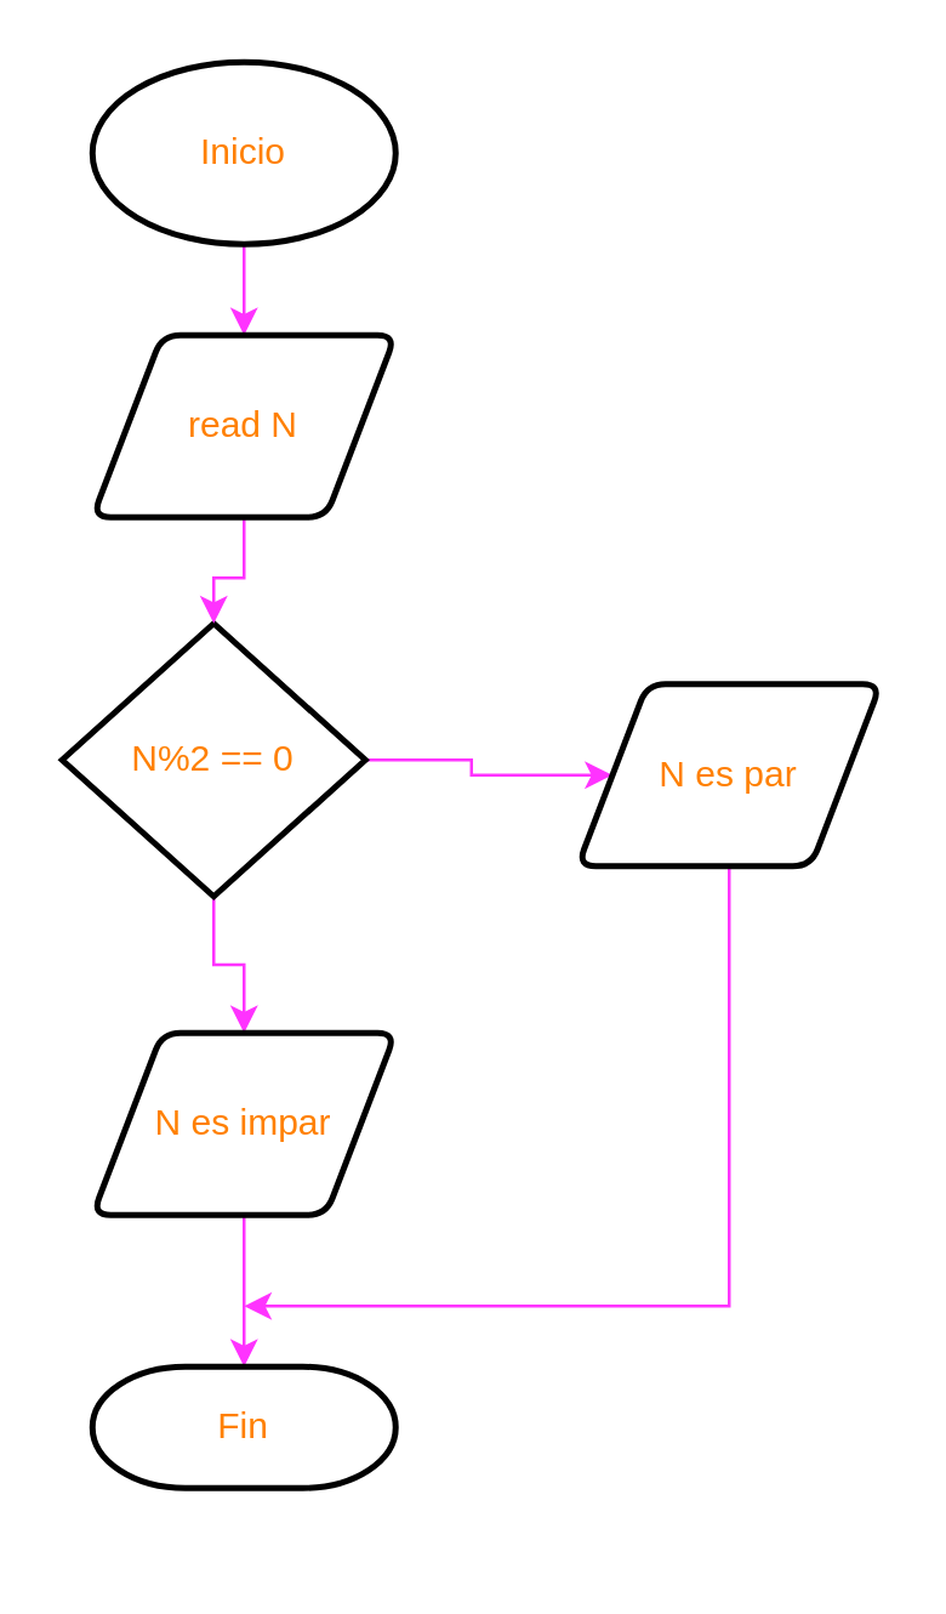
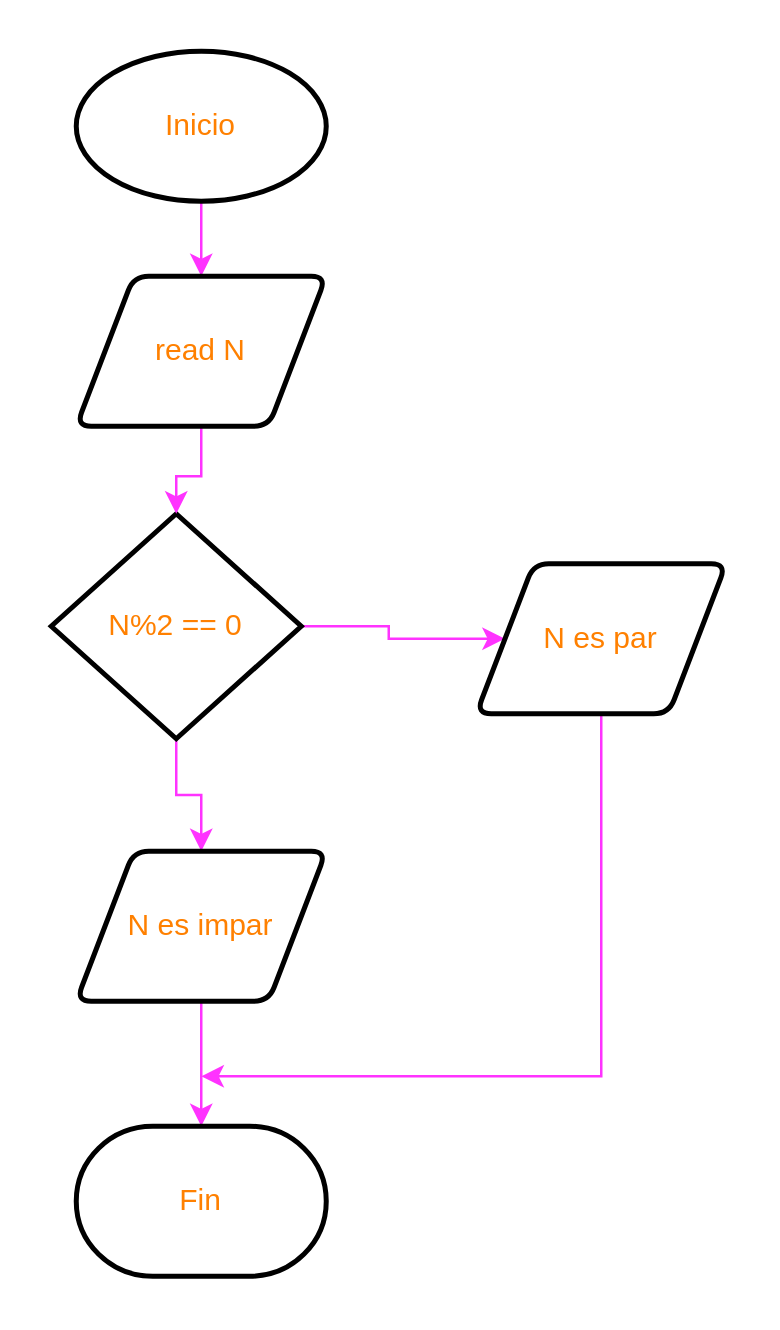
- <mxCell id="13" value="Fin" style="strokeWidth=2;html=1;shape=mxgraph.flowchart.terminator;whiteSpace=wrap;fontColor=#FF8000;" vertex="1" parent="1"><mxGeometry x="30" y="450" width="100" height="40" as="geometry" /></mxCell>
+ <mxCell id="13" value="Fin" style="strokeWidth=2;html=1;shape=mxgraph.flowchart.terminator;whiteSpace=wrap;fontColor=#FF8000;" vertex="1" parent="1"><mxGeometry x="30" y="450" width="100" height="60" as="geometry" /></mxCell>
